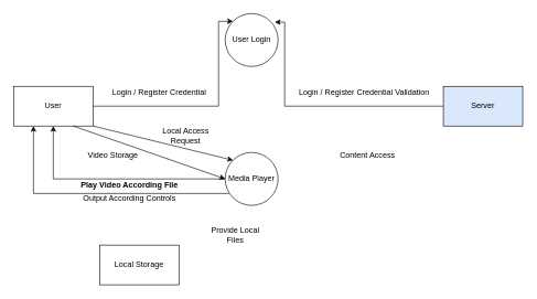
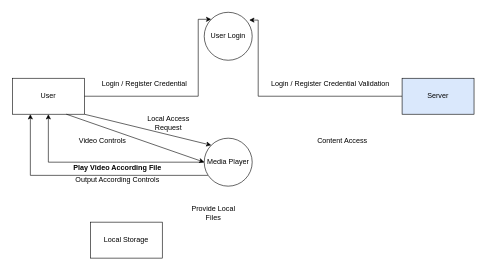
- <mxCell id="18" value="Video Storage" style="text;html=1;align=center;verticalAlign=middle;resizable=0;points=[];autosize=1;strokeColor=none;fillColor=none;" vertex="1" parent="1"><mxGeometry x="125" y="225" width="90" height="20" as="geometry" /></mxCell>
+ <mxCell id="18" value="Video Controls" style="text;html=1;align=center;verticalAlign=middle;resizable=0;points=[];autosize=1;strokeColor=none;fillColor=none;" vertex="1" parent="1"><mxGeometry x="125" y="225" width="90" height="20" as="geometry" /></mxCell>
- <mxCell id="14" value="Content Access" style="text;html=1;align=center;verticalAlign=middle;resizable=0;points=[];autosize=1;strokeColor=none;fillColor=none;" vertex="1" parent="1"><mxGeometry x="505" y="225" width="100" height="20" as="geometry" /></mxCell>
+ <mxCell id="14" value="Content Access" style="text;html=1;align=center;verticalAlign=middle;resizable=0;points=[];autosize=1;strokeColor=none;fillColor=none;" vertex="1" parent="1"><mxGeometry x="520" y="225" width="100" height="20" as="geometry" /></mxCell>
